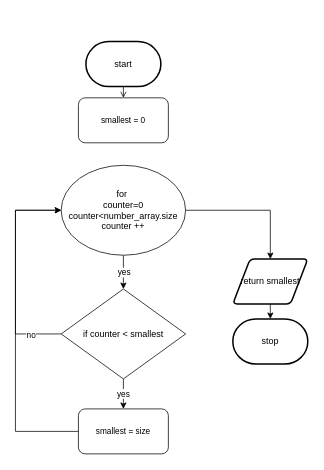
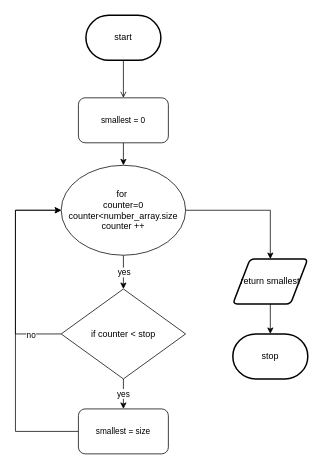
- <mxCell id="7" value="start" style="strokeWidth=2;html=1;shape=mxgraph.flowchart.terminator;whiteSpace=wrap;" parent="1" vertex="1"><mxGeometry x="114" y="55" width="100" height="60" as="geometry" /></mxCell>
+ <mxCell id="7" value="start" style="strokeWidth=2;html=1;shape=mxgraph.flowchart.terminator;whiteSpace=wrap;" parent="1" vertex="1"><mxGeometry x="114" y="20" width="100" height="60" as="geometry" /></mxCell>
+ <mxCell id="16" style="edgeStyle=none;html=1;" edge="1" parent="1" source="17" target="5"><mxGeometry relative="1" as="geometry" /></mxCell>
- <mxCell id="13" value="if counter &amp;lt; smallest" style="rhombus;whiteSpace=wrap;html=1;" parent="1" vertex="1"><mxGeometry x="81" y="385" width="166" height="120" as="geometry" /></mxCell>
+ <mxCell id="13" value="if counter &amp;lt; stop" style="rhombus;whiteSpace=wrap;html=1;" parent="1" vertex="1"><mxGeometry x="81" y="385" width="166" height="120" as="geometry" /></mxCell>
- <mxCell id="2" value="stop" style="strokeWidth=2;html=1;shape=mxgraph.flowchart.terminator;whiteSpace=wrap;" parent="1" vertex="1"><mxGeometry x="310" y="425" width="100" height="60" as="geometry" /></mxCell>
+ <mxCell id="2" value="stop" style="strokeWidth=2;html=1;shape=mxgraph.flowchart.terminator;whiteSpace=wrap;" parent="1" vertex="1"><mxGeometry x="310" y="445" width="100" height="60" as="geometry" /></mxCell>
